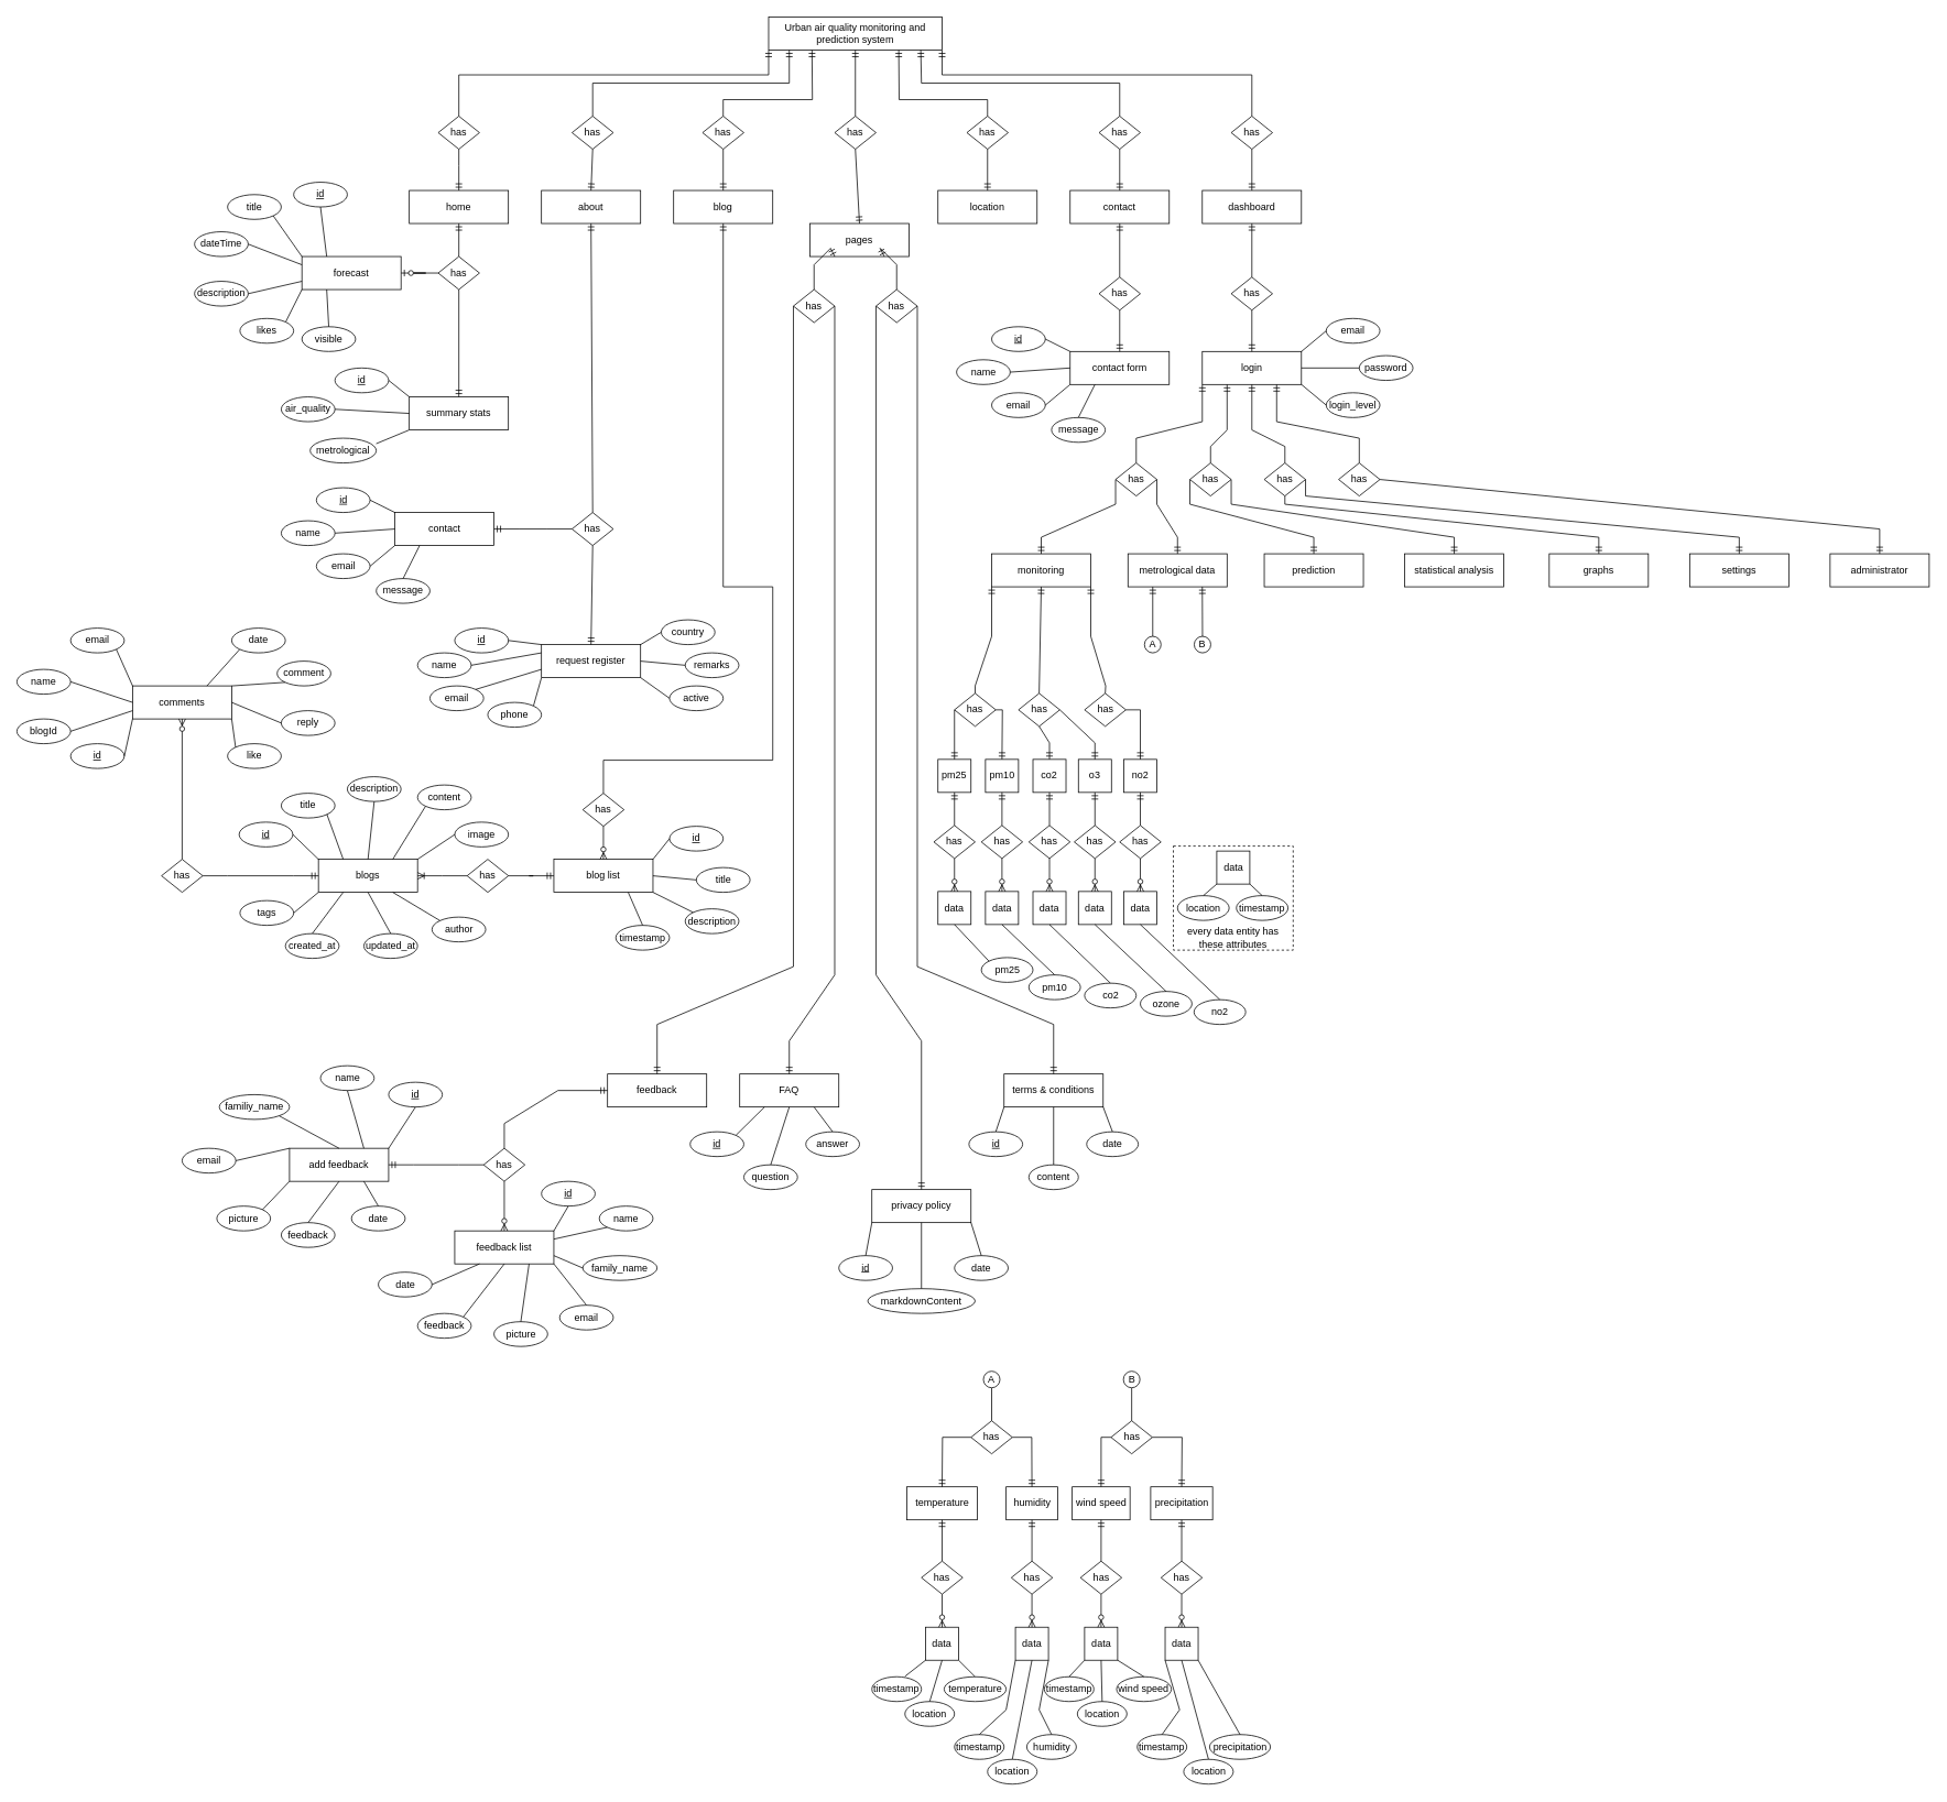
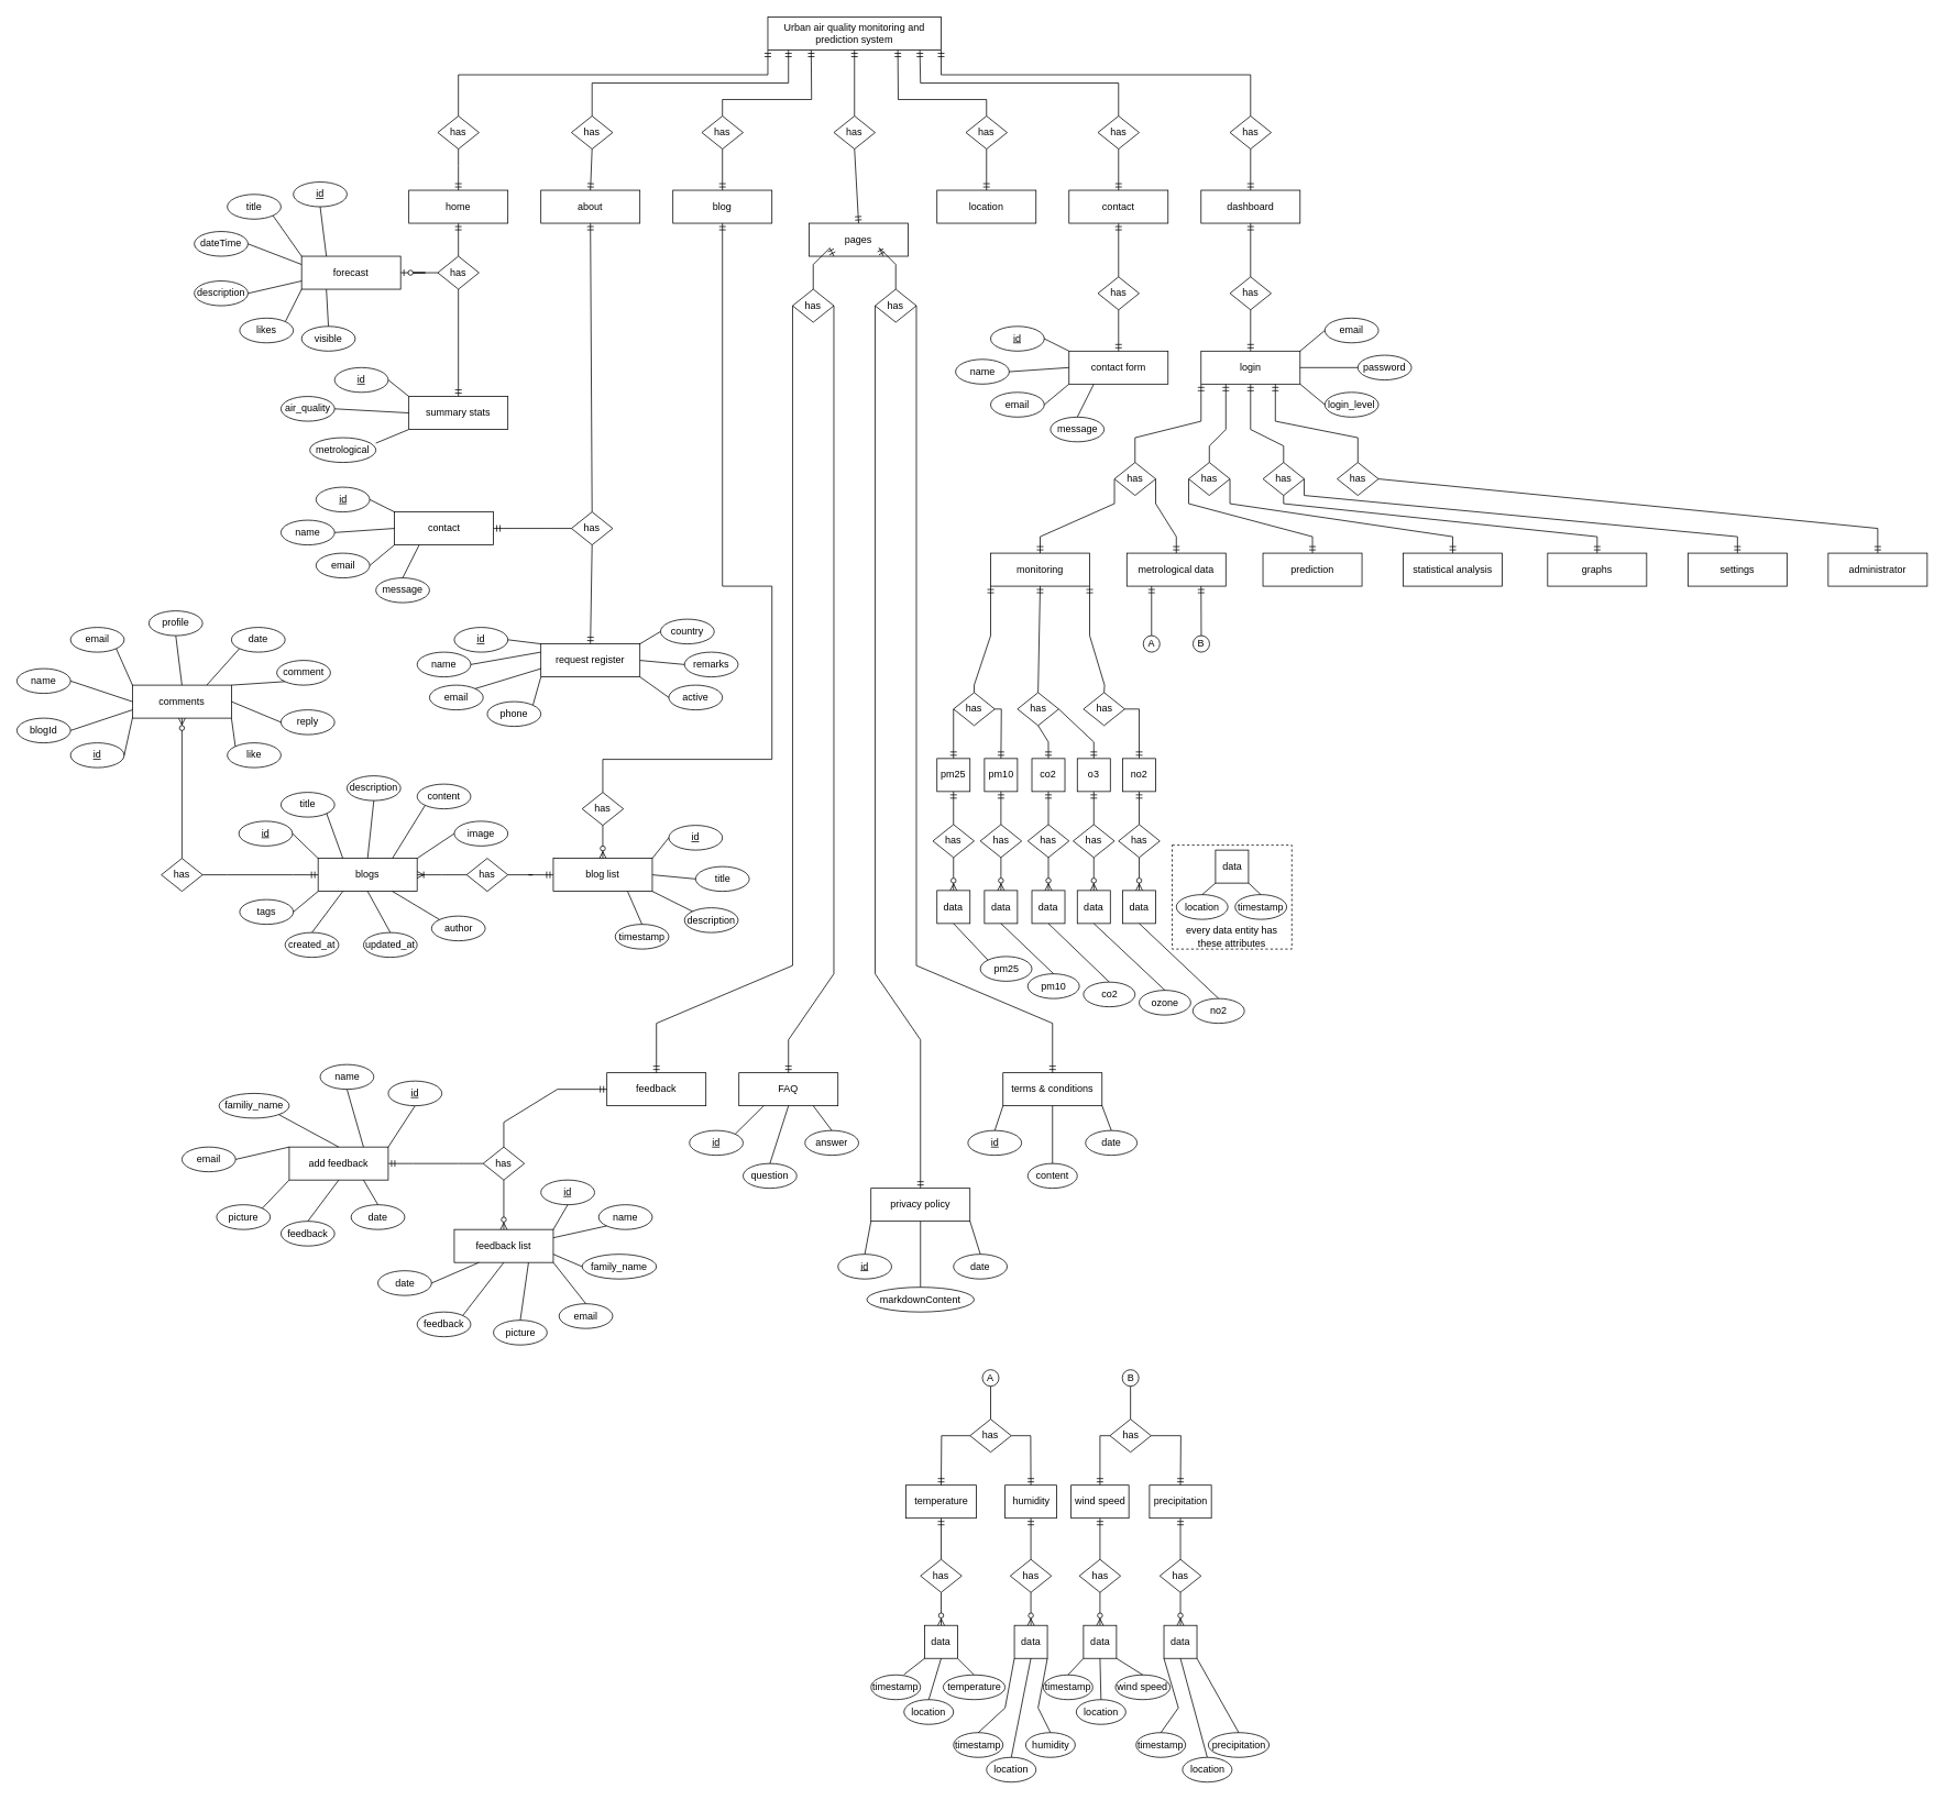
+ <mxCell id="129" value="profile" style="ellipse;whiteSpace=wrap;html=1;" vertex="1" parent="1"><mxGeometry x="180" y="740" width="65" height="30" as="geometry" /></mxCell>
+ <mxCell id="134" value="" style="endArrow=none;html=1;rounded=0;exitX=0.5;exitY=1;exitDx=0;exitDy=0;entryX=0.5;entryY=0;entryDx=0;entryDy=0;" edge="1" parent="1" source="129" target="118"><mxGeometry relative="1" as="geometry"><mxPoint x="535" y="870" as="sourcePoint" /><mxPoint x="695" y="870" as="targetPoint" /></mxGeometry></mxCell>
